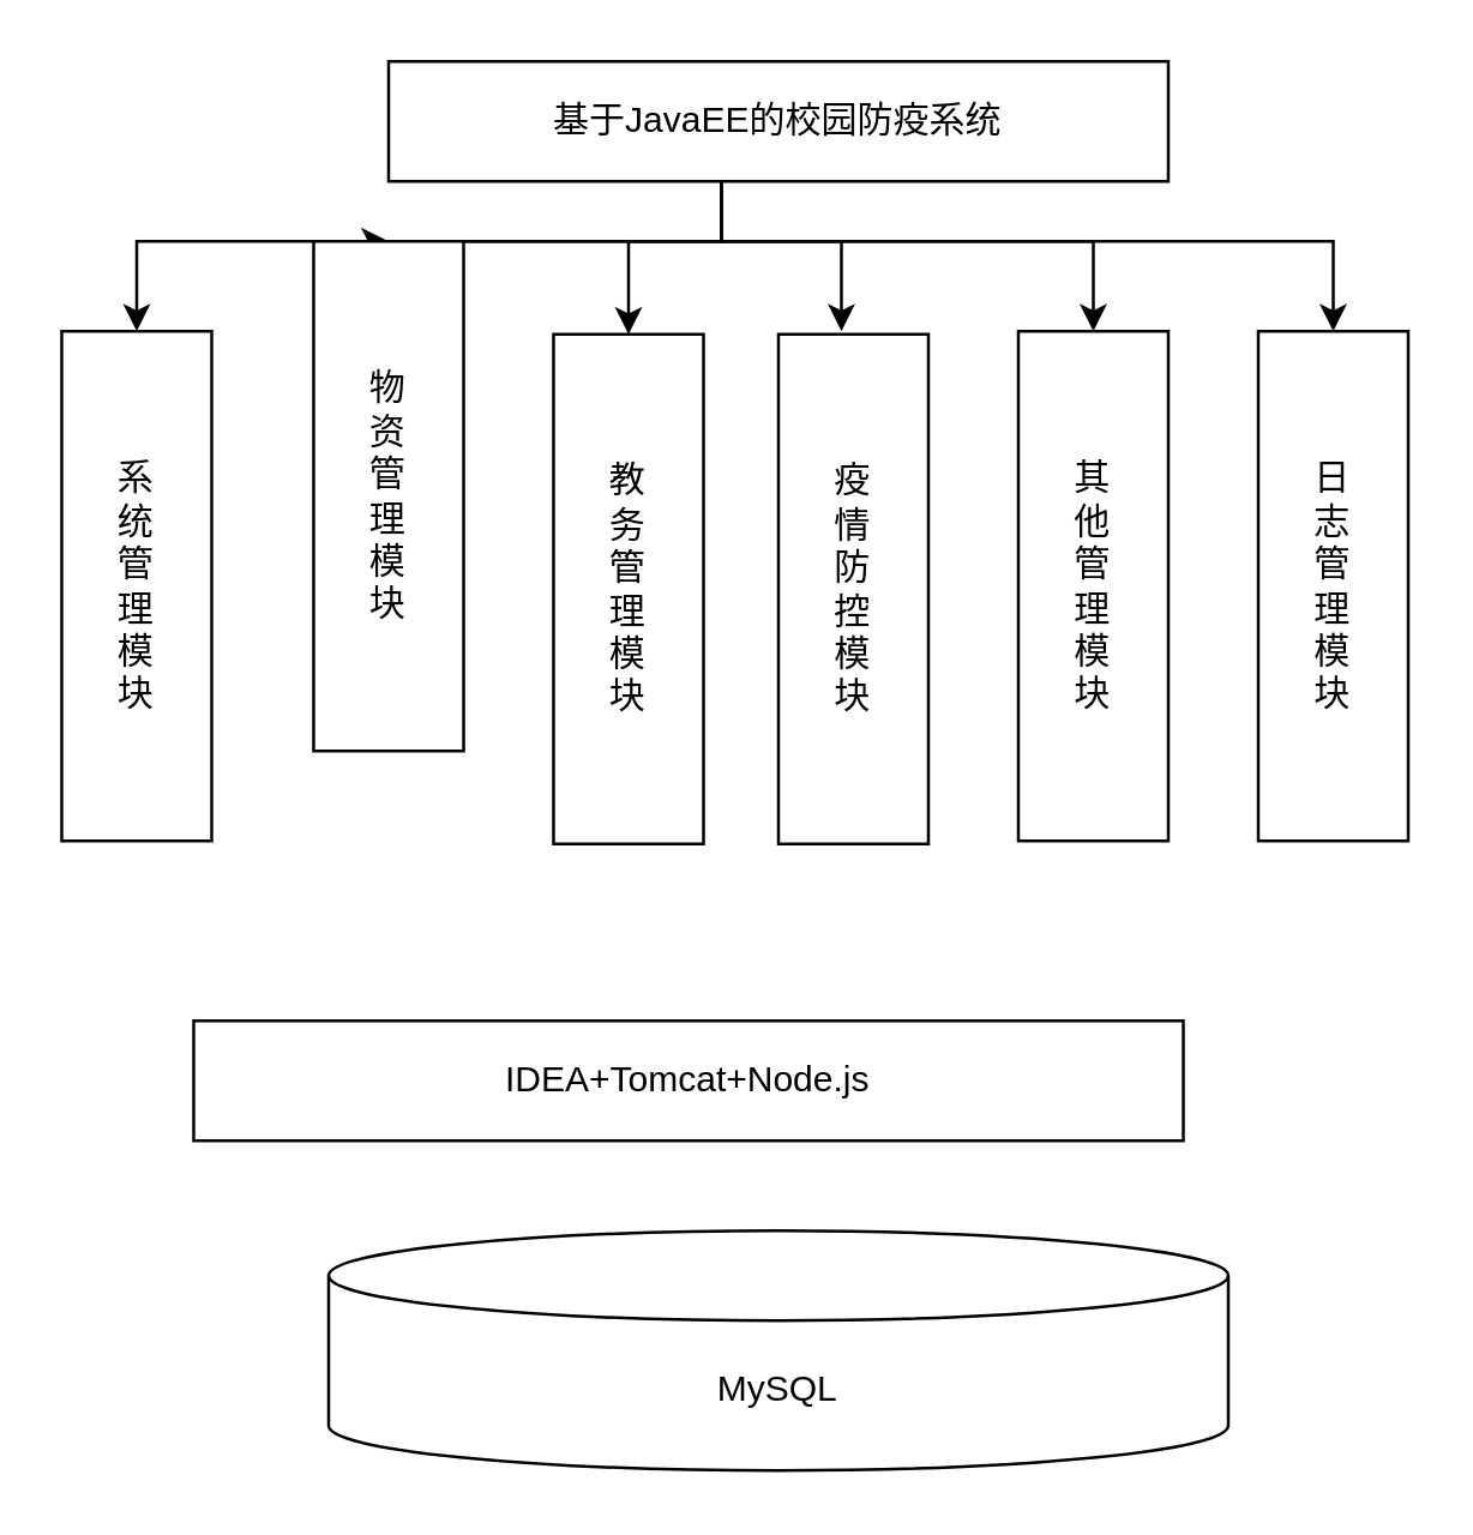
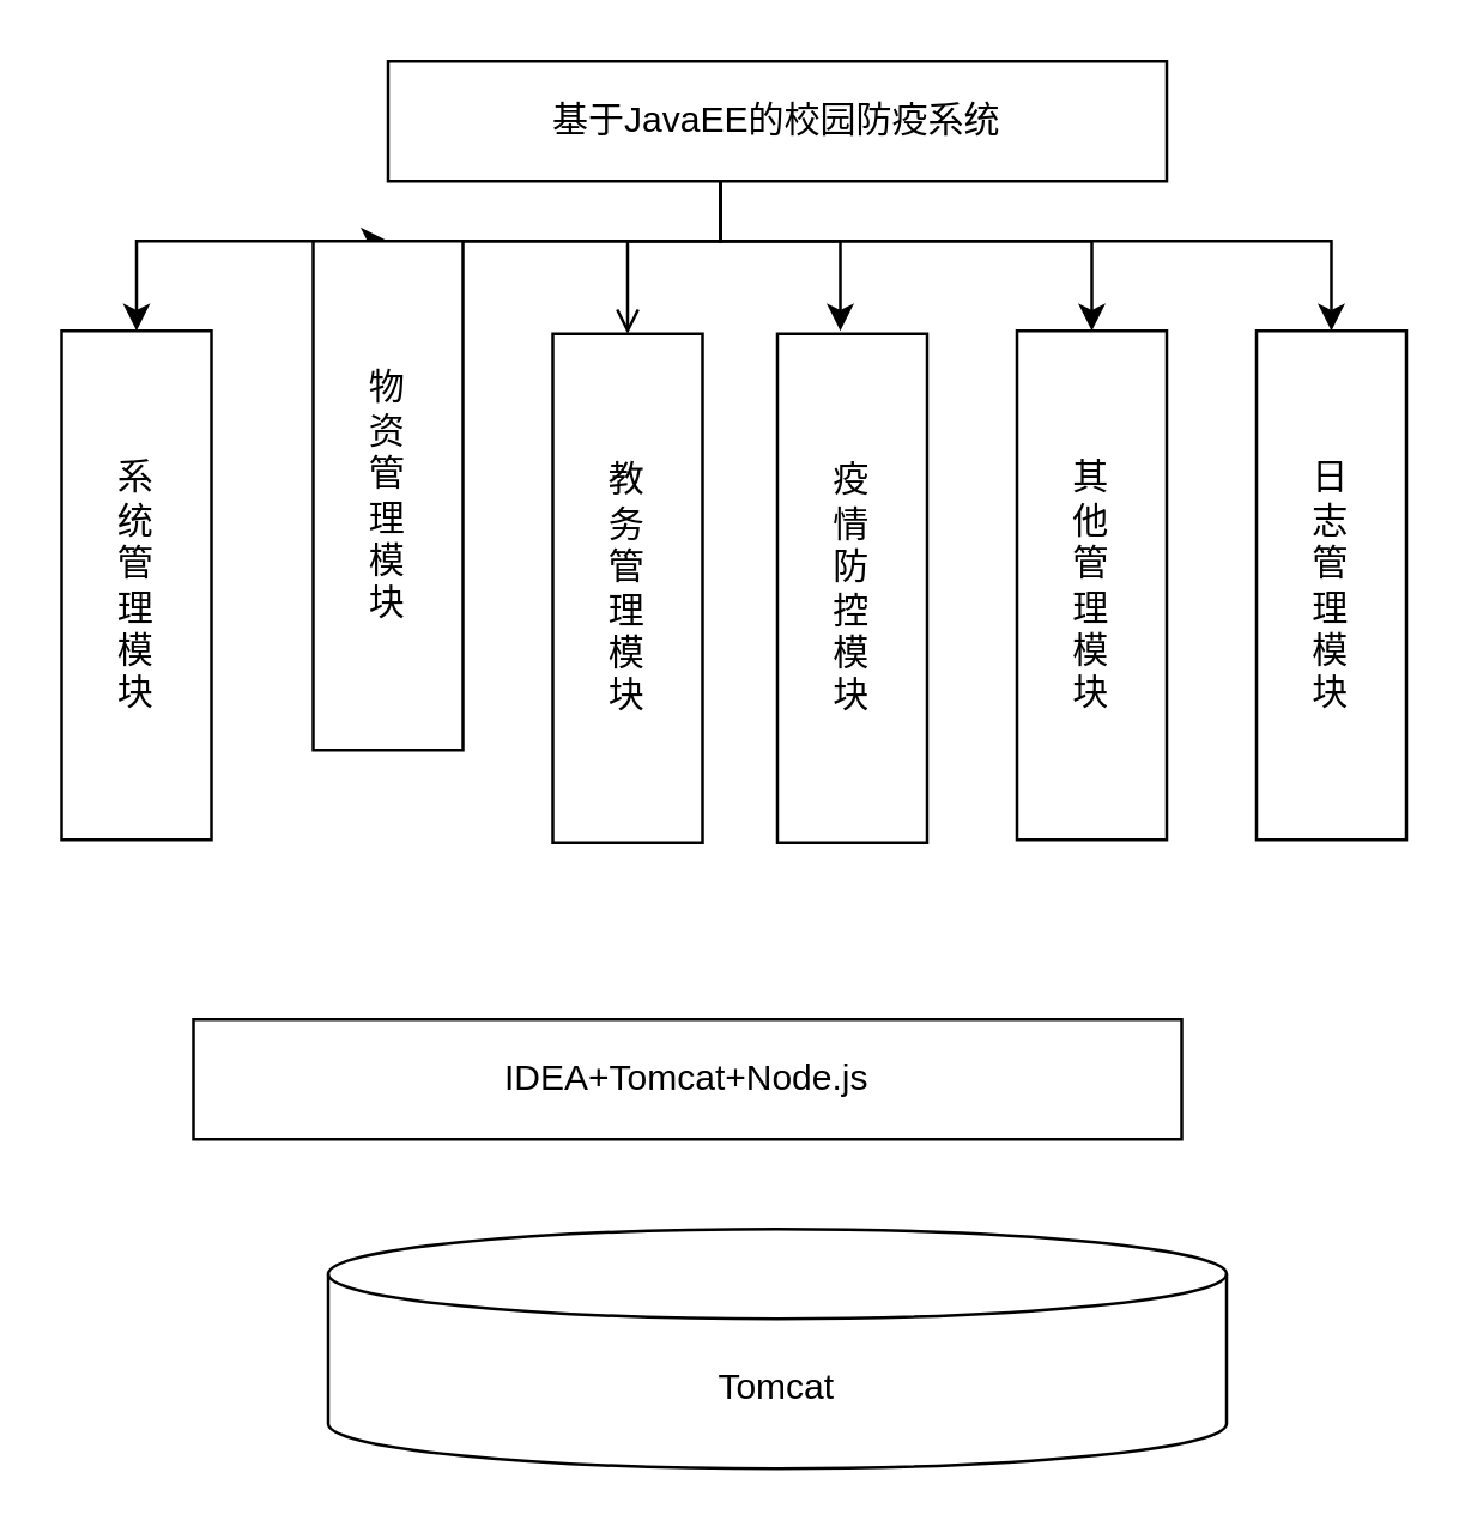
- <mxCell id="4" style="edgeStyle=orthogonalEdgeStyle;rounded=0;orthogonalLoop=1;jettySize=auto;html=1;entryX=0.5;entryY=0;entryDx=0;entryDy=0;" edge="1" parent="1" source="8" target="13"><mxGeometry relative="1" as="geometry"><Array as="points"><mxPoint x="240" y="80" /><mxPoint x="209" y="80" /></Array></mxGeometry></mxCell>
+ <mxCell id="4" style="edgeStyle=orthogonalEdgeStyle;rounded=0;orthogonalLoop=1;jettySize=auto;html=1;entryX=0.5;entryY=0;entryDx=0;entryDy=0;endArrow=open;" edge="1" parent="1" source="8" target="13"><mxGeometry relative="1" as="geometry"><Array as="points"><mxPoint x="240" y="80" /><mxPoint x="209" y="80" /></Array></mxGeometry></mxCell>
- <mxCell id="16" value="MySQL" style="shape=cylinder3;whiteSpace=wrap;html=1;boundedLbl=1;backgroundOutline=1;size=15;" vertex="1" parent="1"><mxGeometry x="109" y="410" width="300" height="80" as="geometry" /></mxCell>
+ <mxCell id="16" value="Tomcat" style="shape=cylinder3;whiteSpace=wrap;html=1;boundedLbl=1;backgroundOutline=1;size=15;" vertex="1" parent="1"><mxGeometry x="109" y="410" width="300" height="80" as="geometry" /></mxCell>
